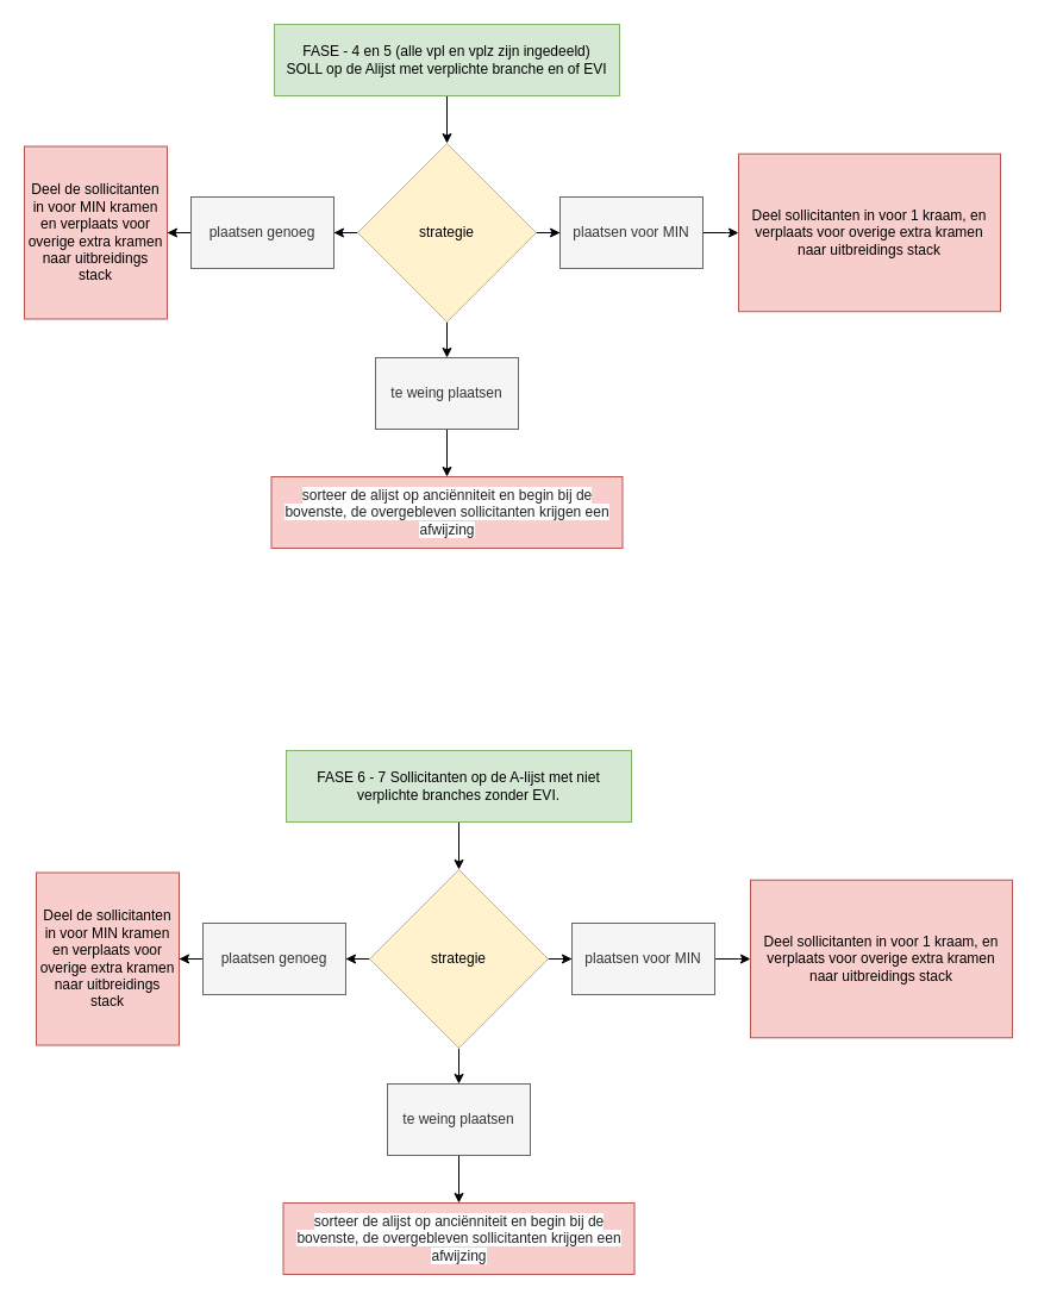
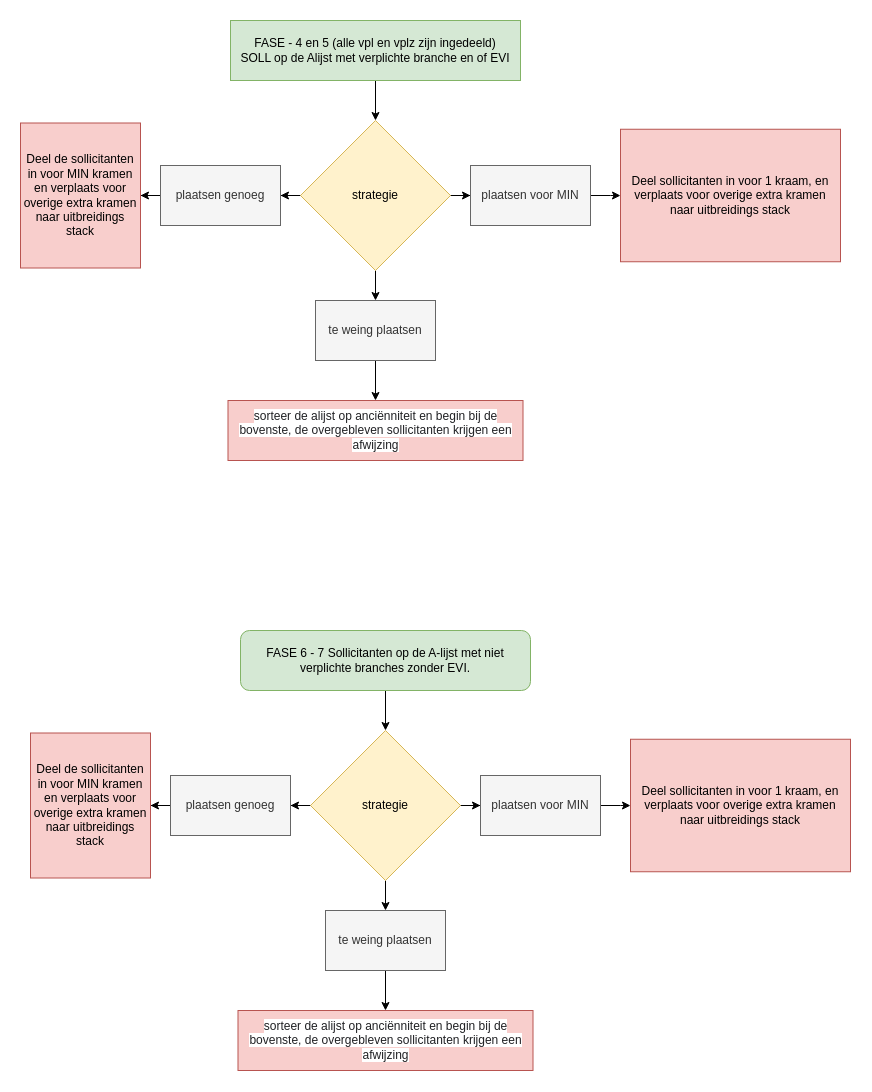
- <mxCell id="18" value="FASE 6 - 7 Sollicitanten op de A-lijst met niet verplichte branches zonder EVI." style="rounded=0;whiteSpace=wrap;html=1;fillColor=#d5e8d4;strokeColor=#82b366;" parent="1" vertex="1"><mxGeometry x="240" y="630" width="290" height="60" as="geometry" /></mxCell>
+ <mxCell id="18" value="FASE 6 - 7 Sollicitanten op de A-lijst met niet verplichte branches zonder EVI." style="whiteSpace=wrap;html=1;fillColor=#d5e8d4;strokeColor=#82b366;rounded=1;" parent="1" vertex="1"><mxGeometry x="240" y="630" width="290" height="60" as="geometry" /></mxCell>
